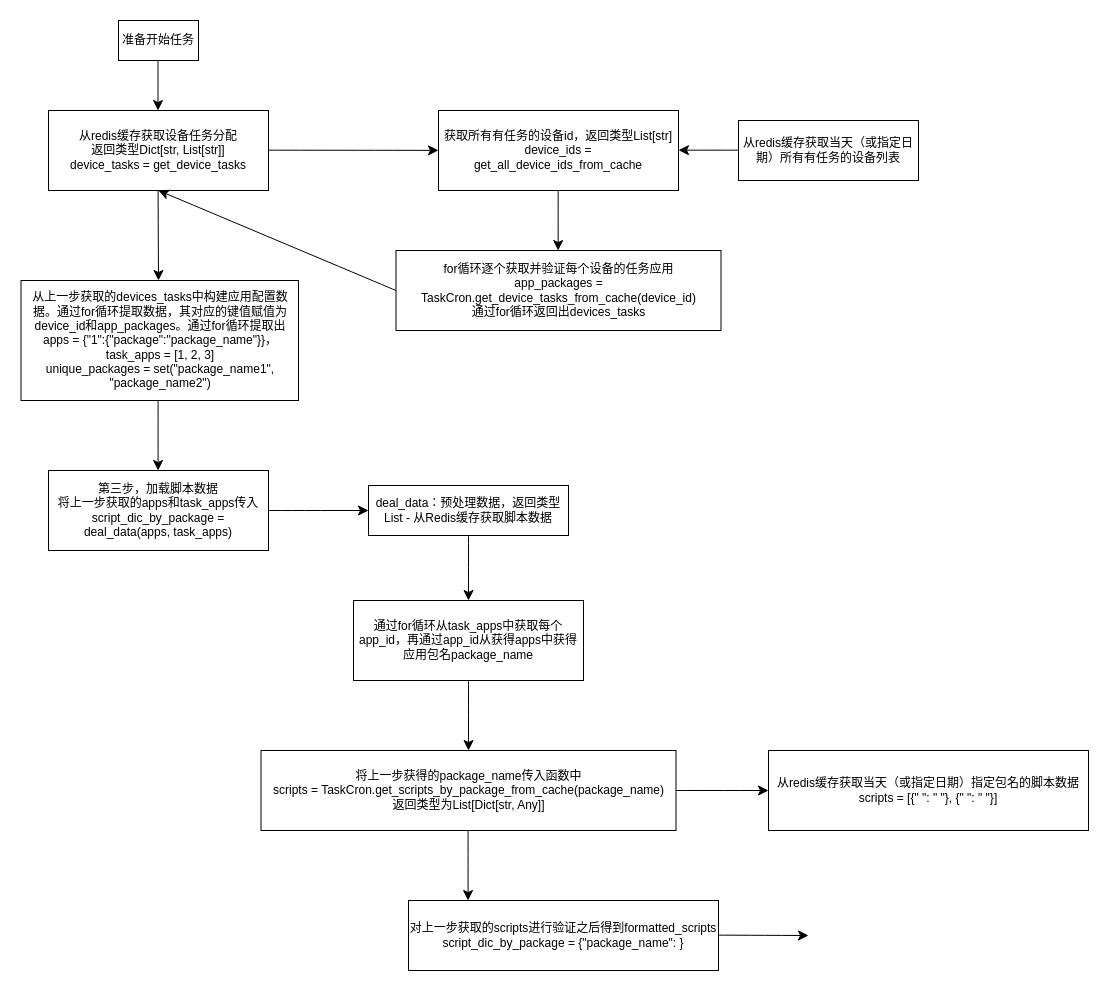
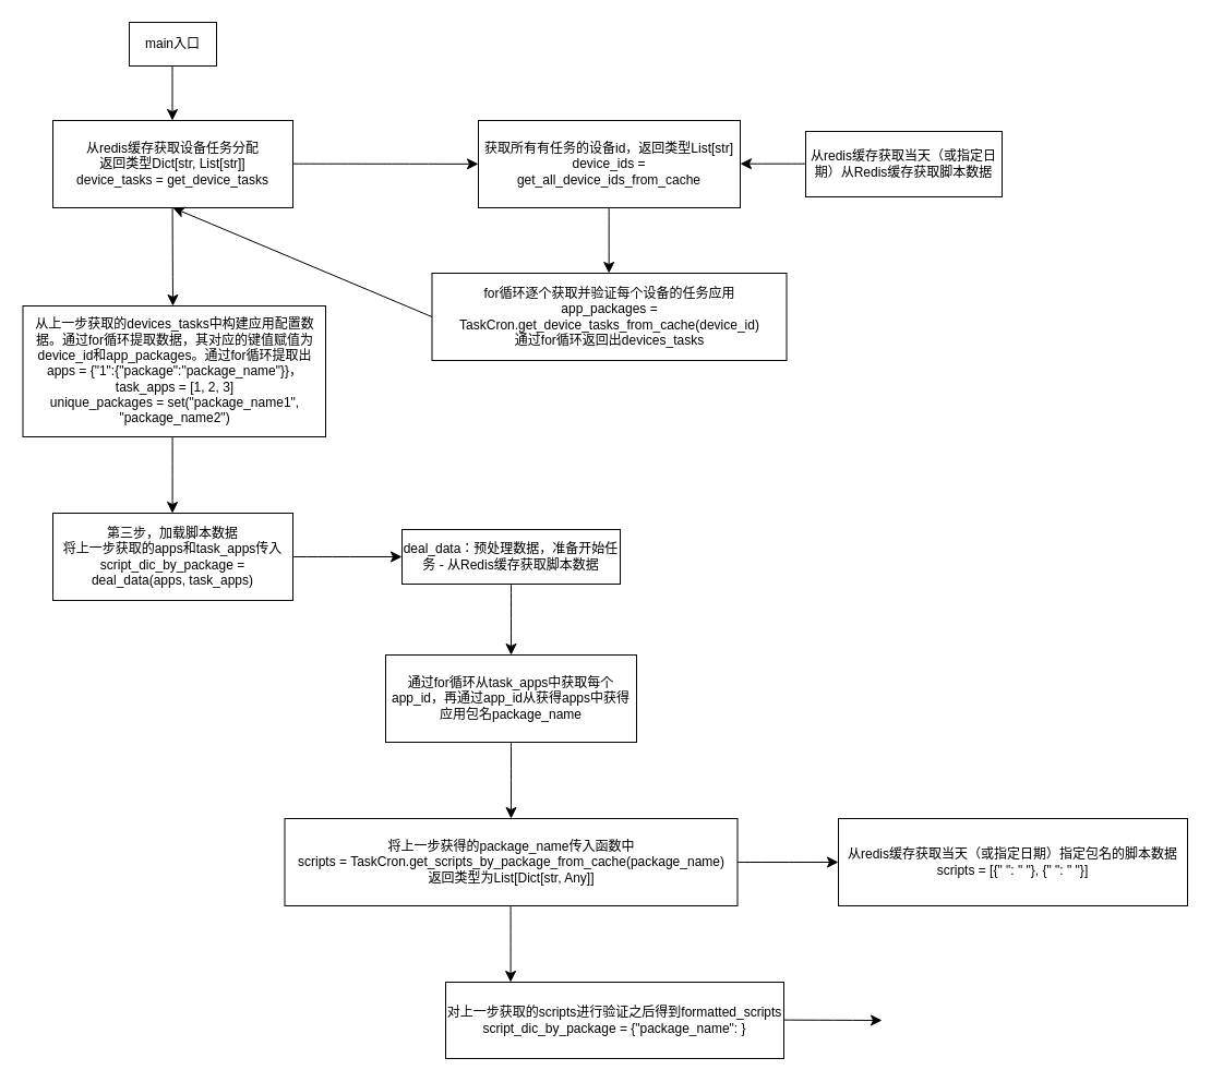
- <mxCell id="2" value="准备开始任务" style="rounded=0;whiteSpace=wrap;html=1;" vertex="1" parent="1"><mxGeometry x="118" y="20" width="80" height="40" as="geometry" /></mxCell>
+ <mxCell id="2" value="main入口" style="rounded=0;whiteSpace=wrap;html=1;" vertex="1" parent="1"><mxGeometry x="118" y="20" width="80" height="40" as="geometry" /></mxCell>
- <mxCell id="8" value="从redis缓存获取当天（或指定日期）所有有任务的设备列表" style="rounded=0;whiteSpace=wrap;html=1;" vertex="1" parent="1"><mxGeometry x="738" y="120" width="180" height="60" as="geometry" /></mxCell>
+ <mxCell id="8" value="从redis缓存获取当天（或指定日期）从Redis缓存获取脚本数据" style="rounded=0;whiteSpace=wrap;html=1;" vertex="1" parent="1"><mxGeometry x="738" y="120" width="180" height="60" as="geometry" /></mxCell>
- <mxCell id="17" value="deal_data：预处理数据，返回类型List - 从Redis缓存获取脚本数据" style="rounded=0;whiteSpace=wrap;html=1;" vertex="1" parent="1"><mxGeometry x="368" y="485" width="200" height="50" as="geometry" /></mxCell>
+ <mxCell id="17" value="deal_data：预处理数据，准备开始任务 - 从Redis缓存获取脚本数据" style="rounded=0;whiteSpace=wrap;html=1;" vertex="1" parent="1"><mxGeometry x="368" y="485" width="200" height="50" as="geometry" /></mxCell>
